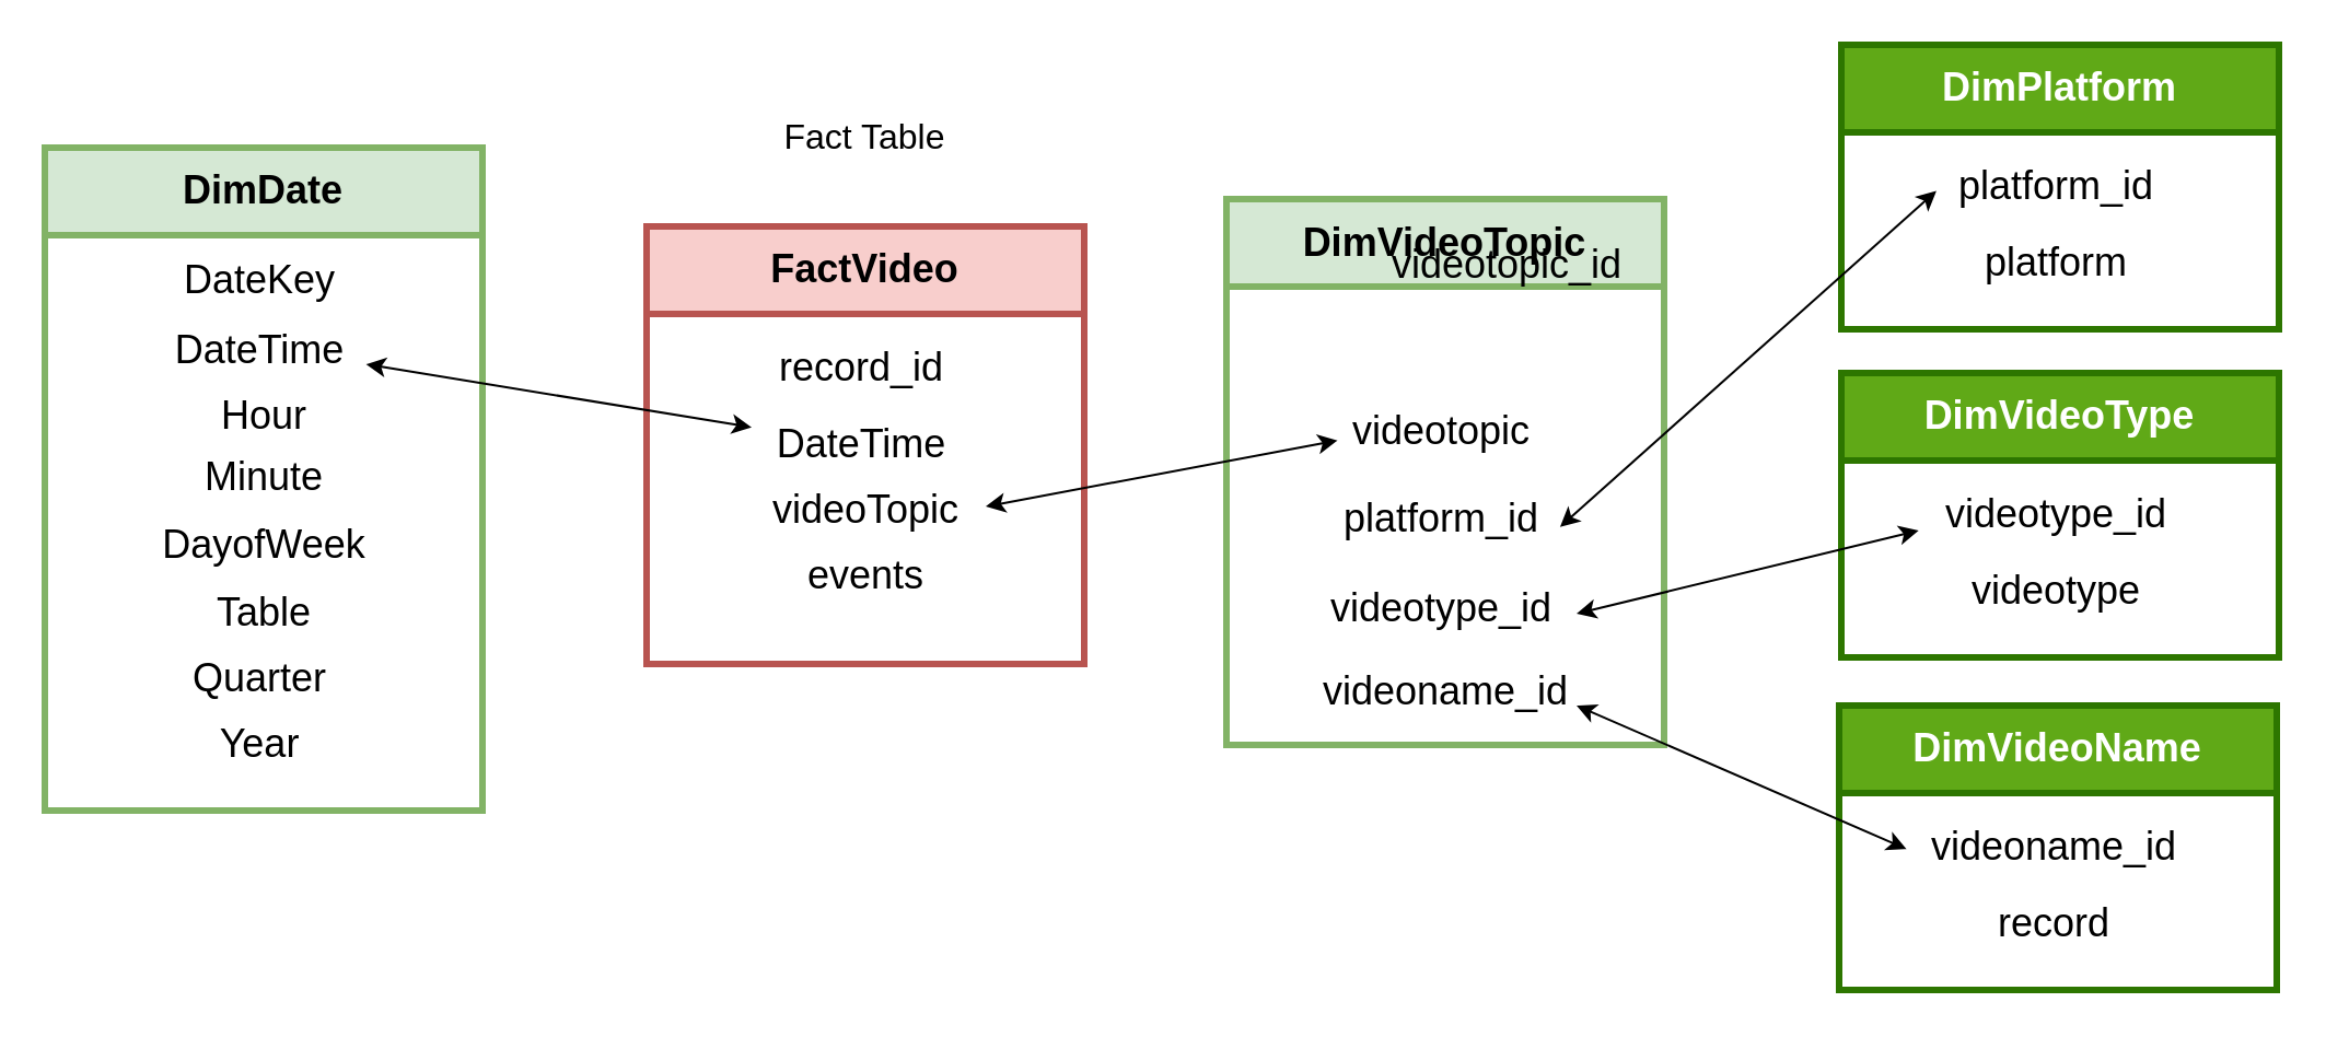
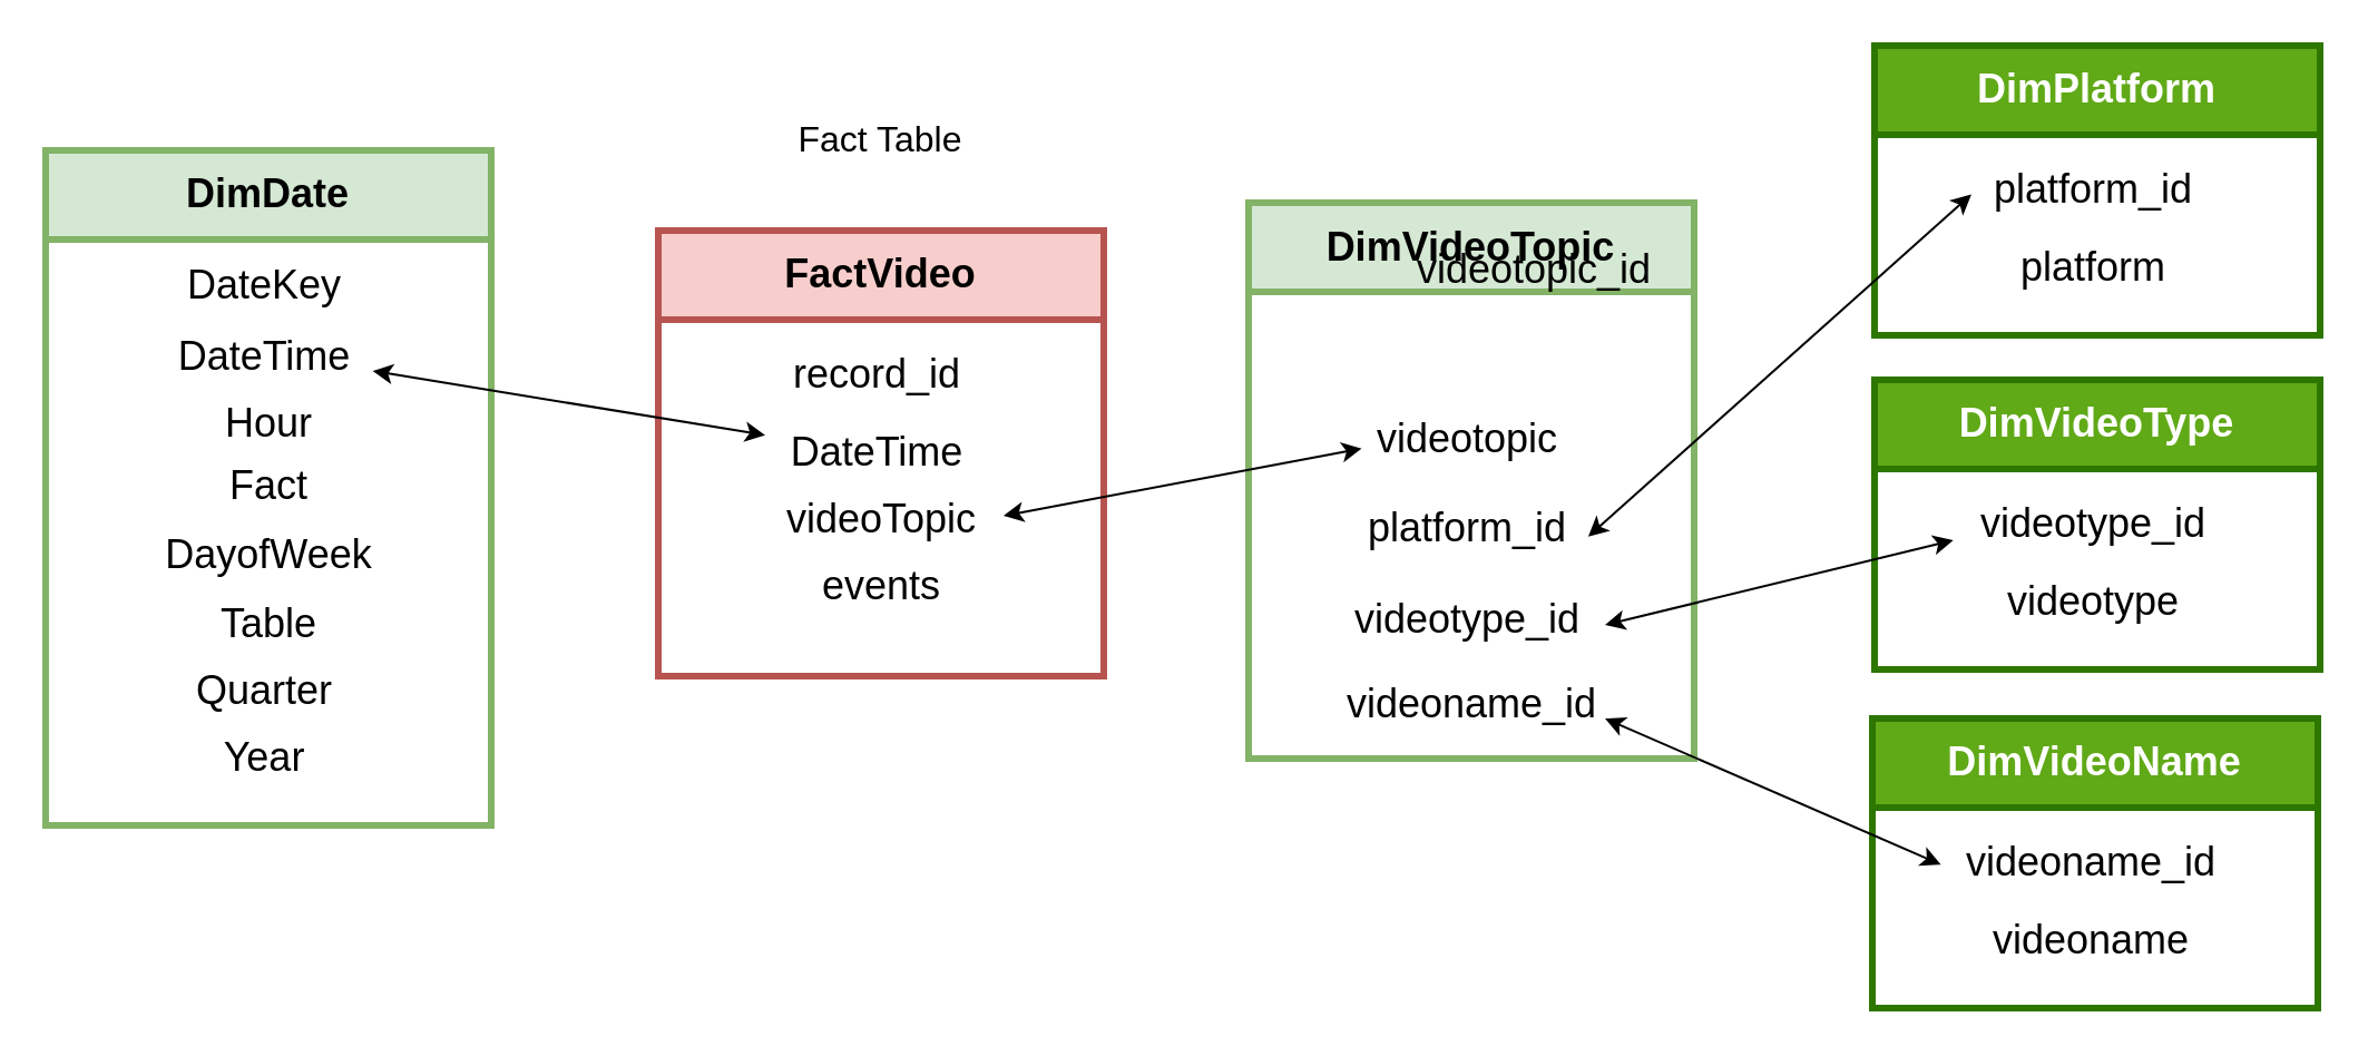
- <mxCell id="28" value="&lt;font style=&quot;font-size: 18px;&quot;&gt;Minute&lt;/font&gt;" style="text;html=1;align=center;verticalAlign=middle;resizable=0;points=[];autosize=1;strokeColor=none;fillColor=none;" vertex="1" parent="24"><mxGeometry x="60" y="131" width="80" height="40" as="geometry" /></mxCell>
+ <mxCell id="28" value="&lt;font style=&quot;font-size: 18px;&quot;&gt;Fact&lt;/font&gt;" style="text;html=1;align=center;verticalAlign=middle;resizable=0;points=[];autosize=1;strokeColor=none;fillColor=none;" vertex="1" parent="24"><mxGeometry x="60" y="131" width="80" height="40" as="geometry" /></mxCell>
- <mxCell id="16" value="&lt;font style=&quot;font-size: 18px;&quot;&gt;record&lt;/font&gt;" style="text;html=1;align=center;verticalAlign=middle;resizable=0;points=[];autosize=1;strokeColor=none;fillColor=none;" vertex="1" parent="14"><mxGeometry x="43" y="80" width="110" height="40" as="geometry" /></mxCell>
+ <mxCell id="16" value="&lt;font style=&quot;font-size: 18px;&quot;&gt;videoname&lt;/font&gt;" style="text;html=1;align=center;verticalAlign=middle;resizable=0;points=[];autosize=1;strokeColor=none;fillColor=none;" vertex="1" parent="14"><mxGeometry x="43" y="80" width="110" height="40" as="geometry" /></mxCell>
